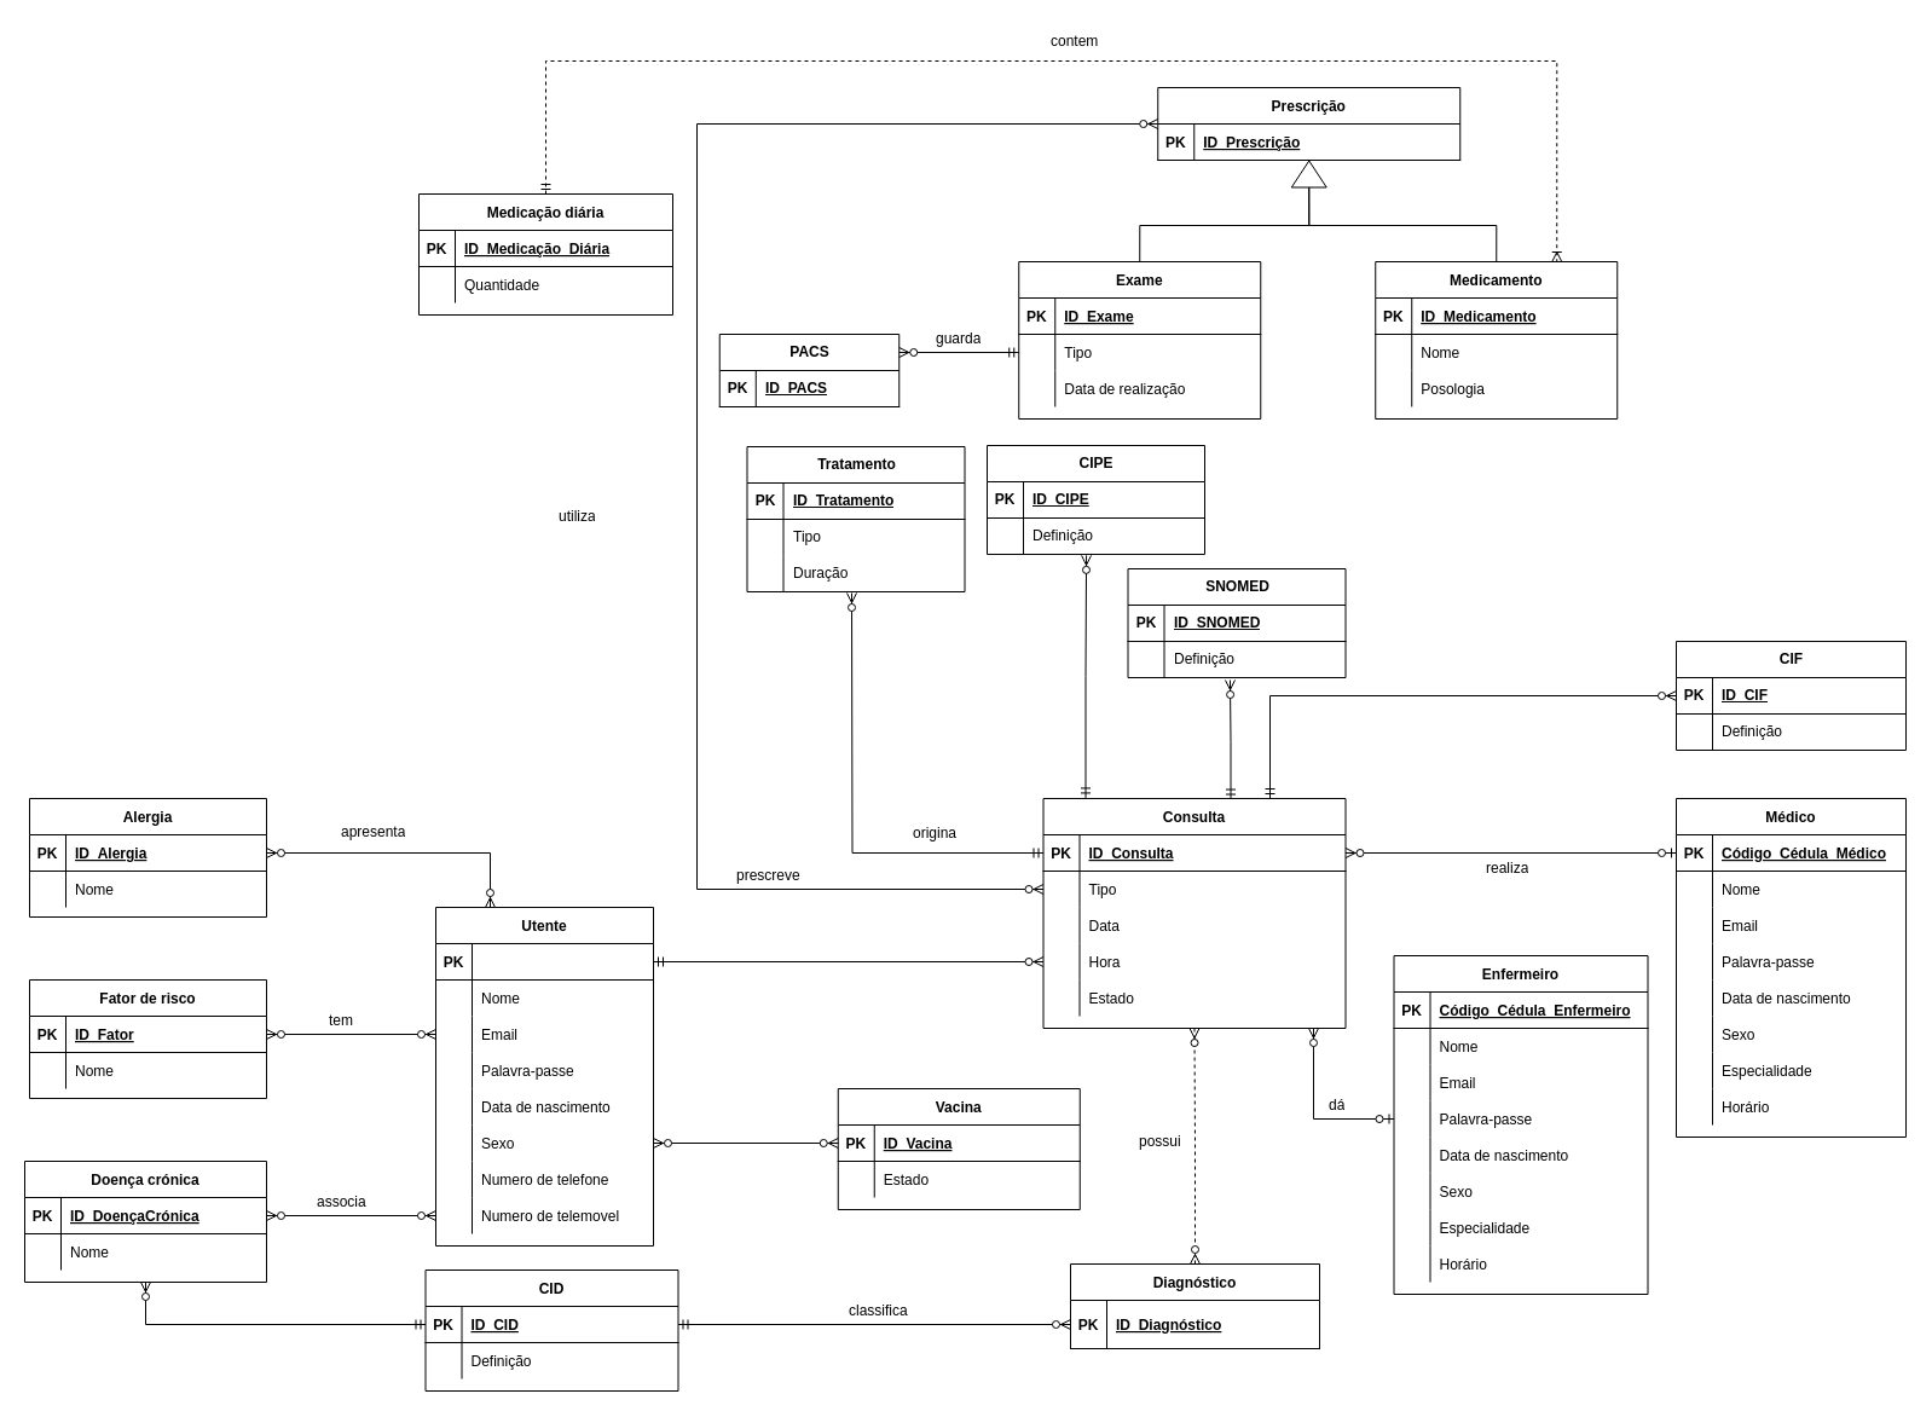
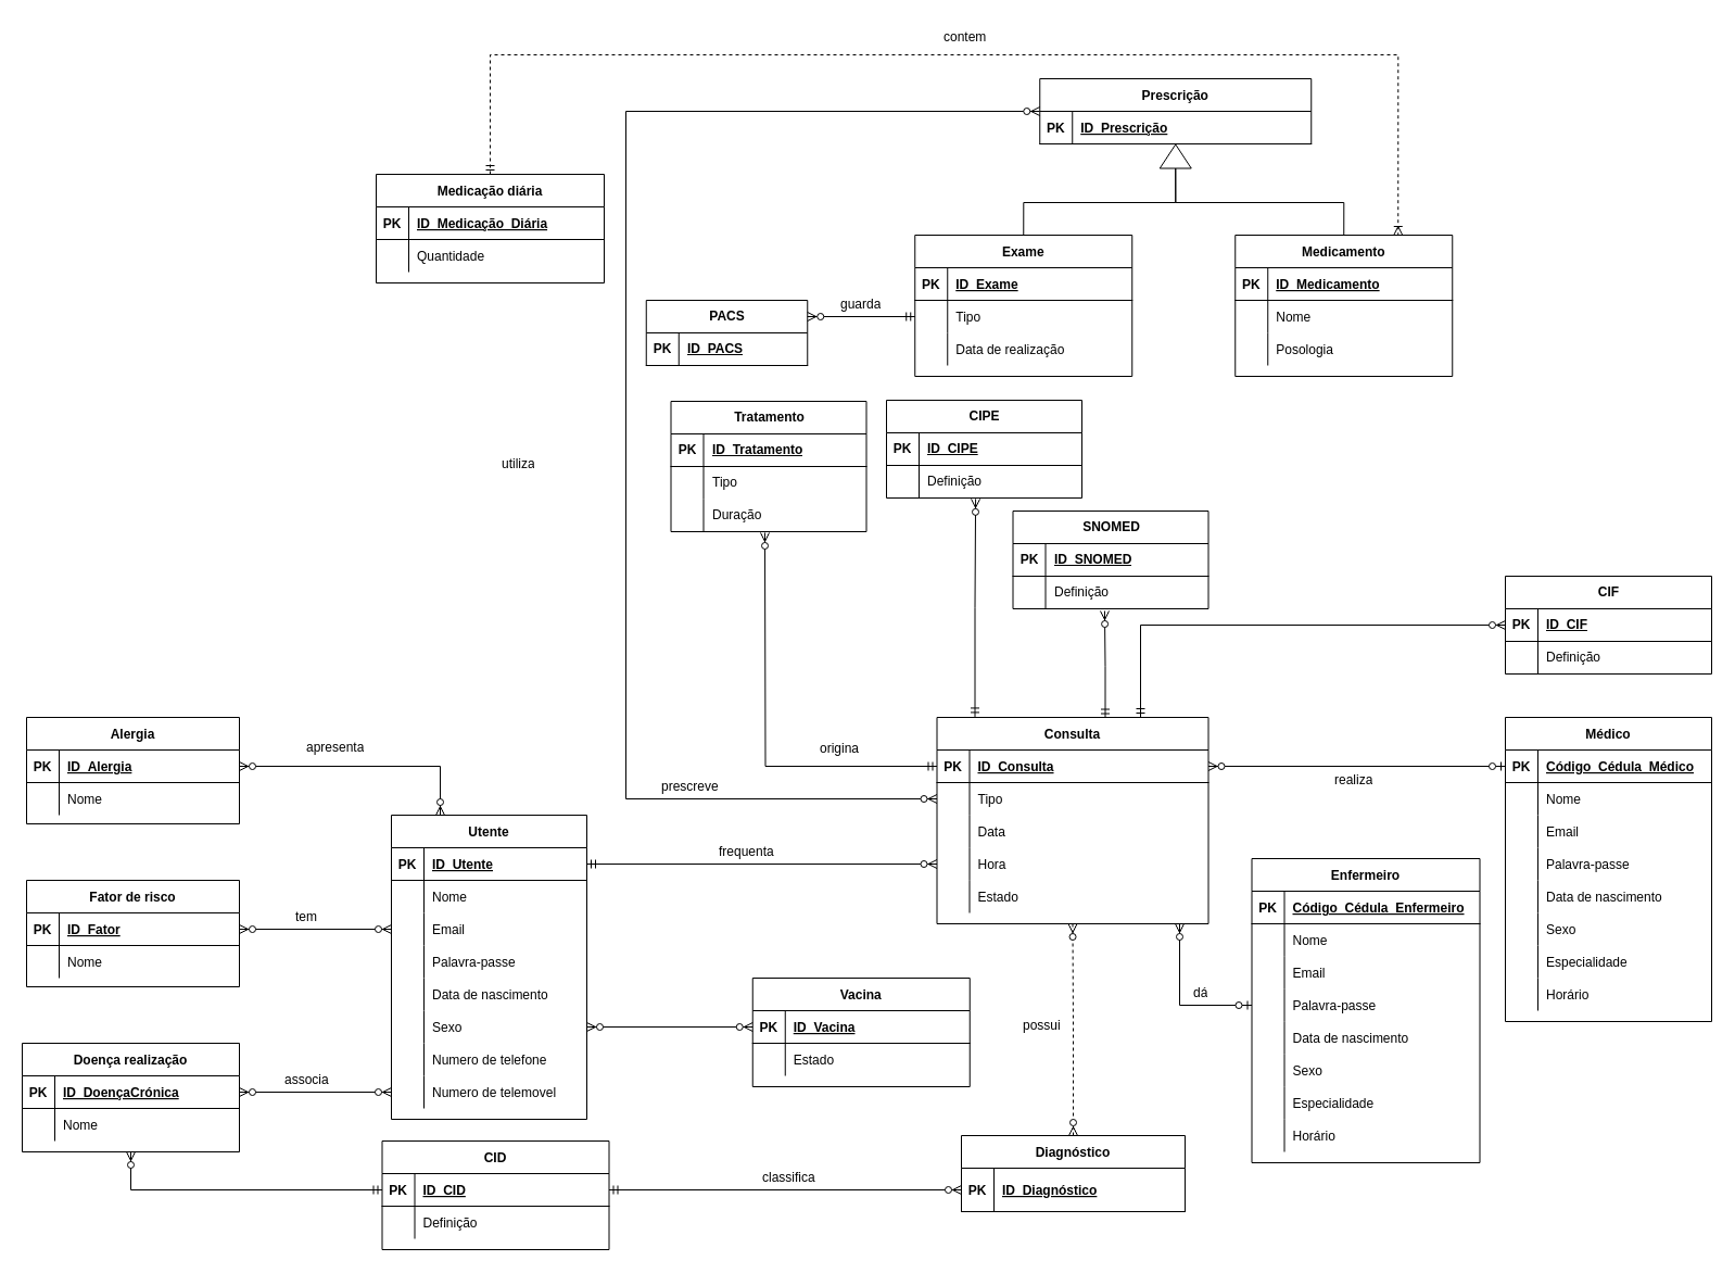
+ <mxCell id="201" value="frequenta" style="text;strokeColor=none;fillColor=none;spacingLeft=4;spacingRight=4;overflow=hidden;rotatable=0;points=[[0,0.5],[1,0.5]];portConstraint=eastwest;fontSize=12;whiteSpace=wrap;html=1;" parent="1" vertex="1"><mxGeometry x="656" y="770" width="70" height="30" as="geometry" /></mxCell>
+ <mxCell id="23" value="ID_Utente" style="shape=partialRectangle;overflow=hidden;connectable=0;fillColor=none;top=0;left=0;bottom=0;right=0;align=left;spacingLeft=6;fontStyle=5;" parent="21" vertex="1"><mxGeometry x="30" width="150" height="30" as="geometry"><mxRectangle width="150" height="30" as="alternateBounds" /></mxGeometry></mxCell>
- <mxCell id="13" value="Doença crónica" style="shape=table;startSize=30;container=1;collapsible=1;childLayout=tableLayout;fixedRows=1;rowLines=0;fontStyle=1;align=center;resizeLast=1;" parent="1" vertex="1"><mxGeometry x="20" y="960" width="200" height="100" as="geometry" /></mxCell>
+ <mxCell id="13" value="Doença realização" style="shape=table;startSize=30;container=1;collapsible=1;childLayout=tableLayout;fixedRows=1;rowLines=0;fontStyle=1;align=center;resizeLast=1;" parent="1" vertex="1"><mxGeometry x="20" y="960" width="200" height="100" as="geometry" /></mxCell>
